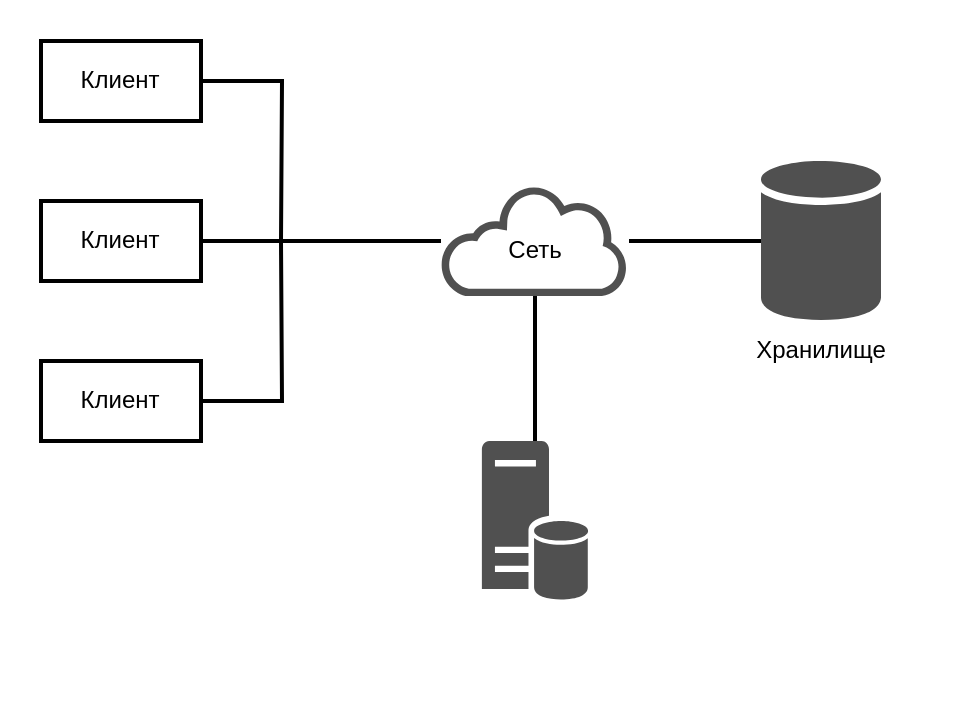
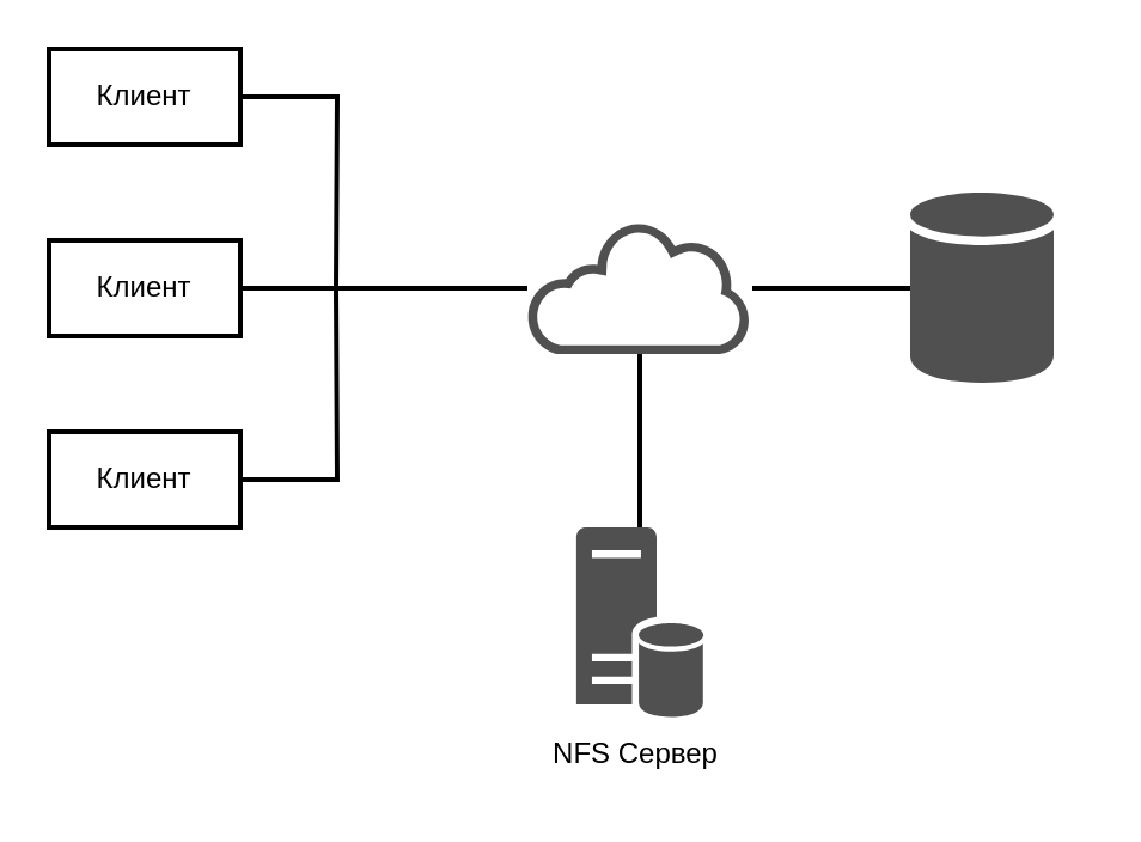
- <mxCell id="13" value="Сеть" style="text;html=1;align=center;verticalAlign=middle;resizable=0;points=[];autosize=1;strokeColor=none;fillColor=none;" parent="1" vertex="1"><mxGeometry x="242" y="110" width="50" height="30" as="geometry" /></mxCell>
- <mxCell id="15" value="Хранилище" style="text;html=1;align=center;verticalAlign=middle;resizable=0;points=[];autosize=1;strokeColor=none;fillColor=none;" parent="1" vertex="1"><mxGeometry x="365" y="160" width="90" height="30" as="geometry" /></mxCell>
+ <mxCell id="14" value="NFS Сервер" style="text;html=1;align=center;verticalAlign=middle;resizable=0;points=[];autosize=1;strokeColor=none;fillColor=none;" parent="1" vertex="1"><mxGeometry x="220" y="300" width="90" height="30" as="geometry" /></mxCell>
